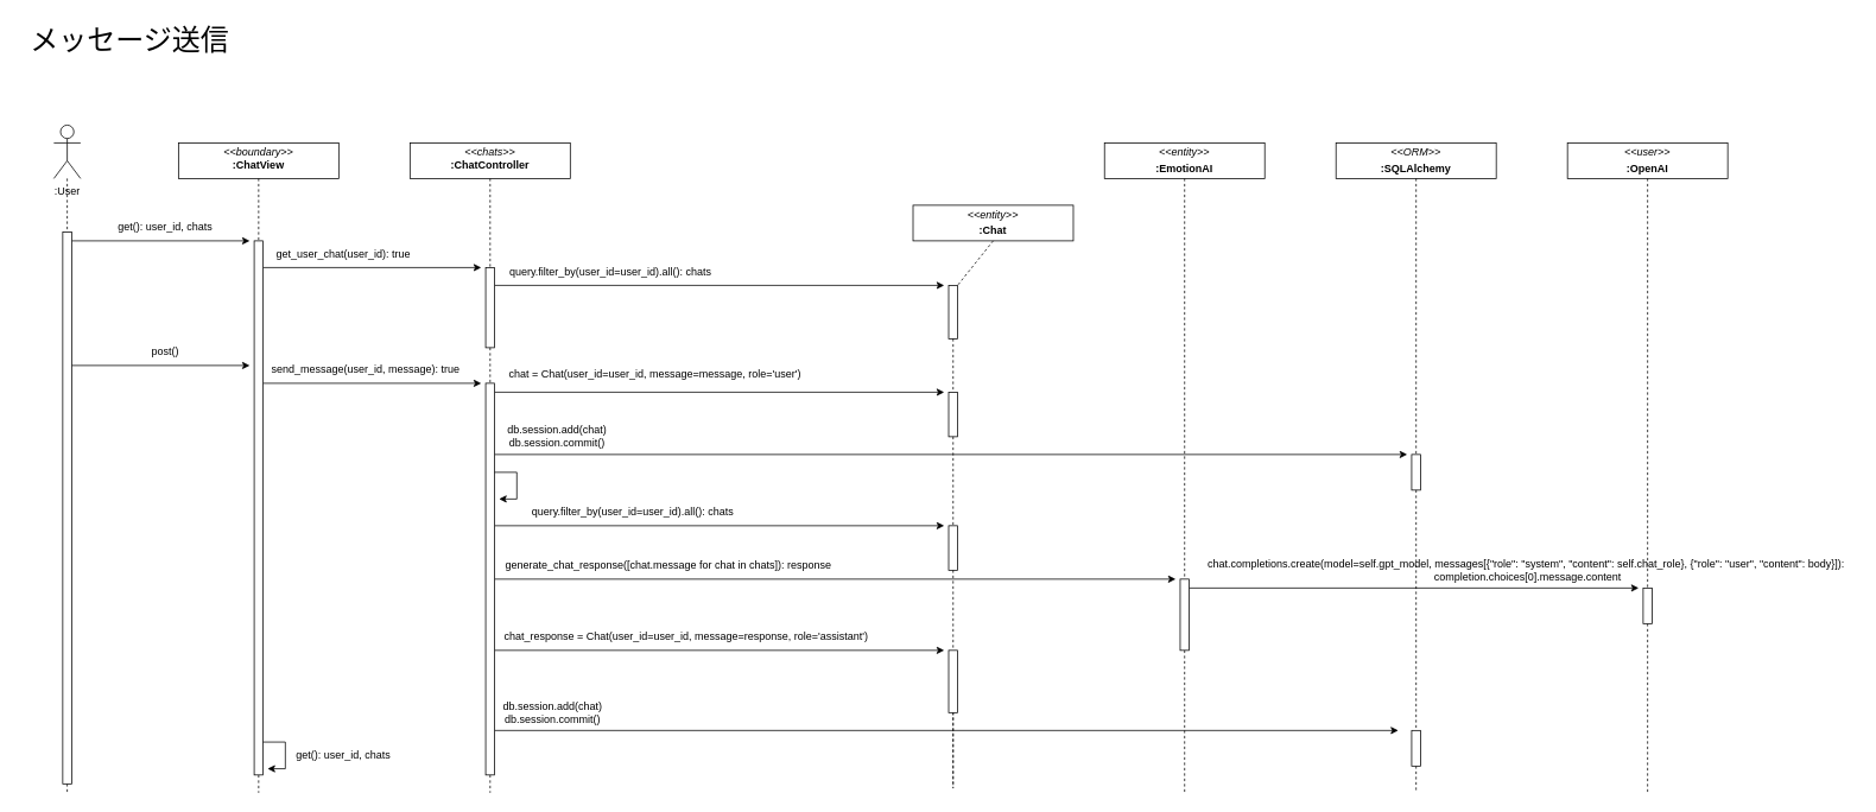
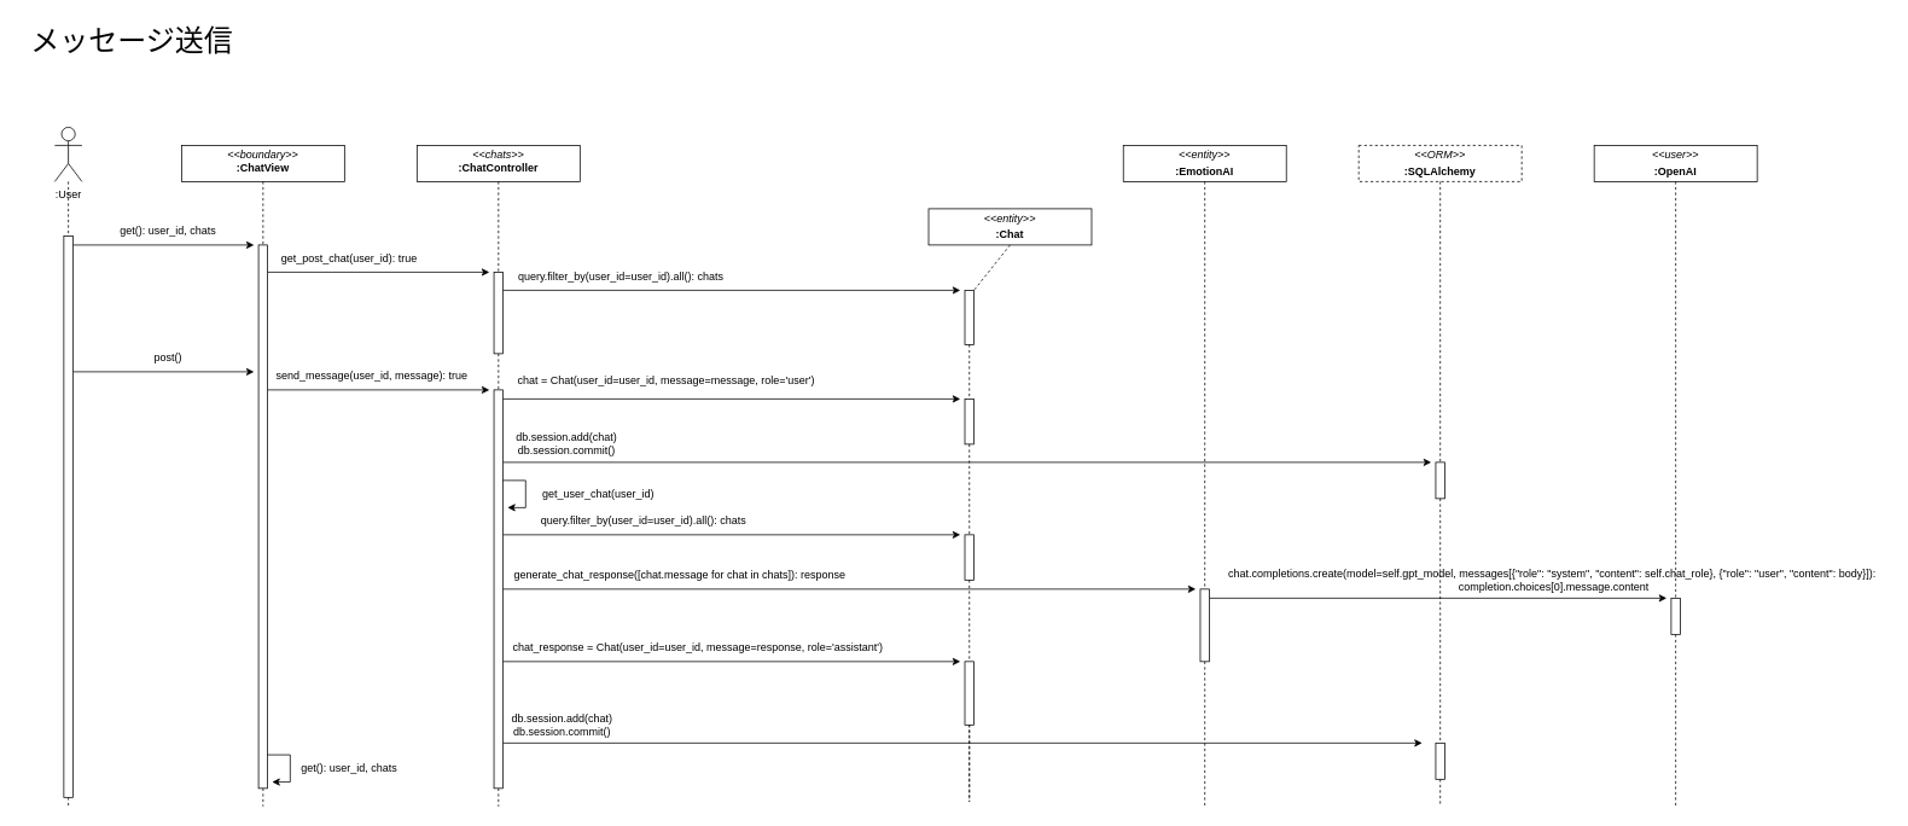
- <mxCell id="14" value="&lt;p style=&quot;margin:0px;margin-top:4px;text-align:center;&quot;&gt;&lt;i&gt;&amp;lt;&amp;lt;ORM&lt;/i&gt;&lt;i style=&quot;background-color: initial;&quot;&gt;&amp;gt;&amp;gt;&lt;/i&gt;&lt;/p&gt;&lt;p style=&quot;margin:0px;margin-top:4px;text-align:center;&quot;&gt;&lt;b&gt;:SQLAlchemy&lt;/b&gt;&lt;/p&gt;" style="verticalAlign=top;align=left;overflow=fill;fontSize=12;fontFamily=Helvetica;html=1;" parent="1" vertex="1"><mxGeometry x="1500" y="160" width="180" height="40" as="geometry" /></mxCell>
+ <mxCell id="14" value="&lt;p style=&quot;margin:0px;margin-top:4px;text-align:center;&quot;&gt;&lt;i&gt;&amp;lt;&amp;lt;ORM&lt;/i&gt;&lt;i style=&quot;background-color: initial;&quot;&gt;&amp;gt;&amp;gt;&lt;/i&gt;&lt;/p&gt;&lt;p style=&quot;margin:0px;margin-top:4px;text-align:center;&quot;&gt;&lt;b&gt;:SQLAlchemy&lt;/b&gt;&lt;/p&gt;" style="verticalAlign=top;align=left;overflow=fill;fontSize=12;fontFamily=Helvetica;html=1;dashed=1;" parent="1" vertex="1"><mxGeometry x="1500" y="160" width="180" height="40" as="geometry" /></mxCell>
- <mxCell id="25" value="get_user_chat(user_id): true" style="text;html=1;align=center;verticalAlign=middle;resizable=0;points=[];autosize=1;strokeColor=none;fillColor=none;" parent="1" vertex="1"><mxGeometry x="300" y="270" width="170" height="30" as="geometry" /></mxCell>
+ <mxCell id="25" value="get_post_chat(user_id): true" style="text;html=1;align=center;verticalAlign=middle;resizable=0;points=[];autosize=1;strokeColor=none;fillColor=none;" parent="1" vertex="1"><mxGeometry x="300" y="270" width="170" height="30" as="geometry" /></mxCell>
+ <mxCell id="53" value="get_user_chat(user_id)" style="text;html=1;align=center;verticalAlign=middle;resizable=0;points=[];autosize=1;strokeColor=none;fillColor=none;" parent="1" vertex="1"><mxGeometry x="585" y="530" width="150" height="30" as="geometry" /></mxCell>
